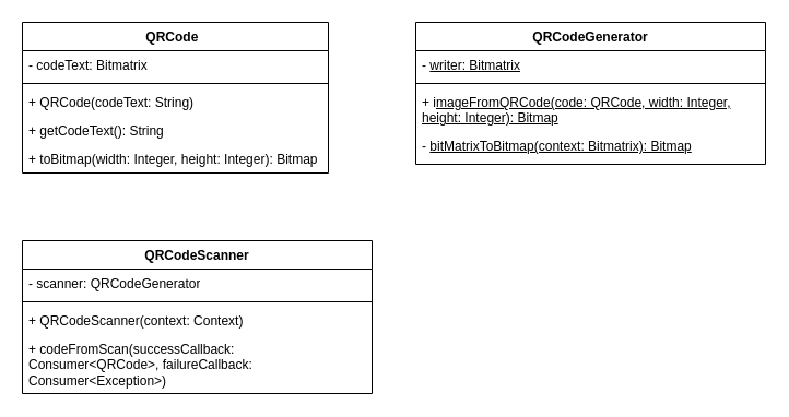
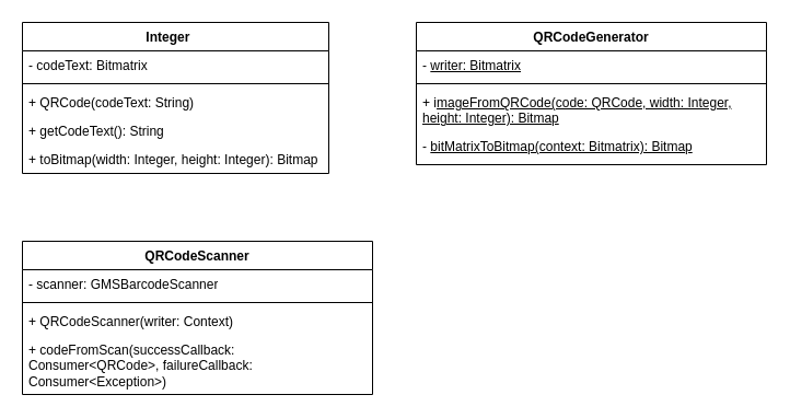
- <mxCell id="2" value="QRCode&lt;span style=&quot;white-space: pre;&quot;&gt;&#09;&lt;/span&gt;" style="swimlane;fontStyle=1;align=center;verticalAlign=top;childLayout=stackLayout;horizontal=1;startSize=26;horizontalStack=0;resizeParent=1;resizeParentMax=0;resizeLast=0;collapsible=1;marginBottom=0;whiteSpace=wrap;html=1;" vertex="1" parent="1"><mxGeometry x="20" y="20" width="280" height="138" as="geometry" /></mxCell>
+ <mxCell id="2" value="Integer&lt;span style=&quot;white-space: pre;&quot;&gt;&#09;&lt;/span&gt;" style="swimlane;fontStyle=1;align=center;verticalAlign=top;childLayout=stackLayout;horizontal=1;startSize=26;horizontalStack=0;resizeParent=1;resizeParentMax=0;resizeLast=0;collapsible=1;marginBottom=0;whiteSpace=wrap;html=1;" vertex="1" parent="1"><mxGeometry x="20" y="20" width="280" height="138" as="geometry" /></mxCell>
- <mxCell id="14" value="- scanner: QRCodeGenerator" style="text;strokeColor=none;fillColor=none;align=left;verticalAlign=top;spacingLeft=4;spacingRight=4;overflow=hidden;rotatable=0;points=[[0,0.5],[1,0.5]];portConstraint=eastwest;whiteSpace=wrap;html=1;" vertex="1" parent="13"><mxGeometry y="26" width="320" height="26" as="geometry" /></mxCell>
+ <mxCell id="14" value="- scanner: GMSBarcodeScanner" style="text;strokeColor=none;fillColor=none;align=left;verticalAlign=top;spacingLeft=4;spacingRight=4;overflow=hidden;rotatable=0;points=[[0,0.5],[1,0.5]];portConstraint=eastwest;whiteSpace=wrap;html=1;" vertex="1" parent="13"><mxGeometry y="26" width="320" height="26" as="geometry" /></mxCell>
- <mxCell id="16" value="&lt;div&gt;+ QRCodeScanner(context: Context)&lt;/div&gt;" style="text;strokeColor=none;fillColor=none;align=left;verticalAlign=top;spacingLeft=4;spacingRight=4;overflow=hidden;rotatable=0;points=[[0,0.5],[1,0.5]];portConstraint=eastwest;whiteSpace=wrap;html=1;" vertex="1" parent="13"><mxGeometry y="60" width="320" height="26" as="geometry" /></mxCell>
+ <mxCell id="16" value="&lt;div&gt;+ QRCodeScanner(writer: Context)&lt;/div&gt;" style="text;strokeColor=none;fillColor=none;align=left;verticalAlign=top;spacingLeft=4;spacingRight=4;overflow=hidden;rotatable=0;points=[[0,0.5],[1,0.5]];portConstraint=eastwest;whiteSpace=wrap;html=1;" vertex="1" parent="13"><mxGeometry y="60" width="320" height="26" as="geometry" /></mxCell>
